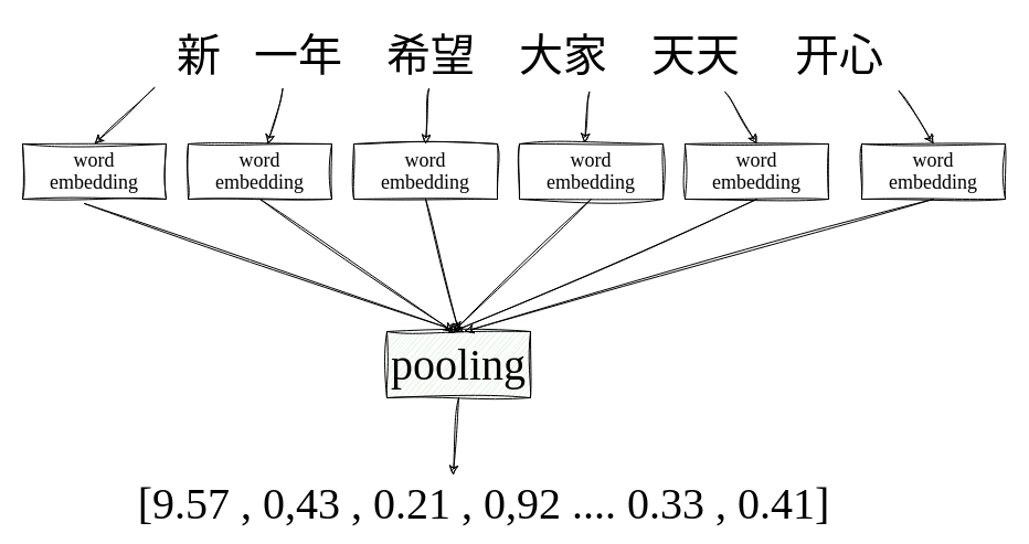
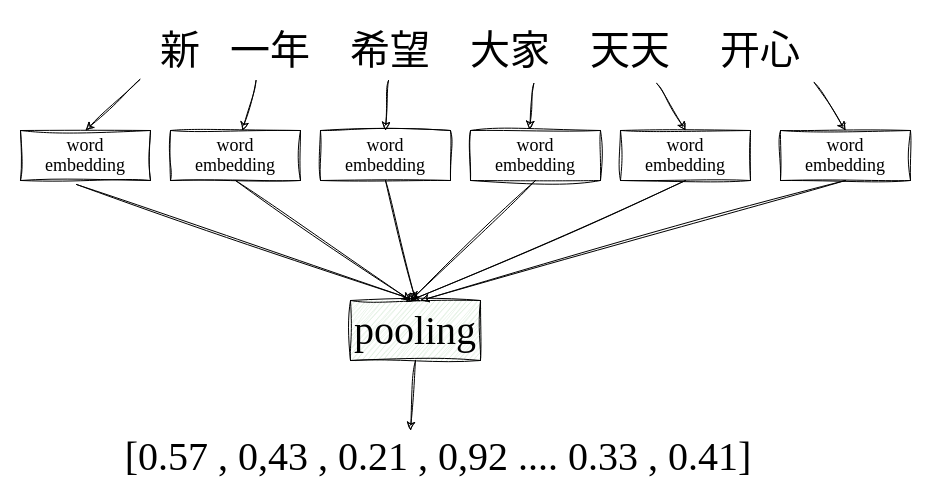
- <mxCell id="22" value="[9.57 , 0,43 , 0.21 , 0,92 .... 0.33 , 0.41]" style="text;html=1;strokeColor=none;fillColor=none;align=center;verticalAlign=middle;whiteSpace=wrap;rounded=0;sketch=1;hachureGap=4;jiggle=2;curveFitting=1;fontFamily=Architects Daughter;fontSource=https%3A%2F%2Ffonts.googleapis.com%2Fcss%3Ffamily%3DArchitects%2BDaughter;fontSize=40;" parent="1" vertex="1"><mxGeometry x="63" y="441" width="750" height="30" as="geometry" /></mxCell>
+ <mxCell id="22" value="[0.57 , 0,43 , 0.21 , 0,92 .... 0.33 , 0.41]" style="text;html=1;strokeColor=none;fillColor=none;align=center;verticalAlign=middle;whiteSpace=wrap;rounded=0;sketch=1;hachureGap=4;jiggle=2;curveFitting=1;fontFamily=Architects Daughter;fontSource=https%3A%2F%2Ffonts.googleapis.com%2Fcss%3Ffamily%3DArchitects%2BDaughter;fontSize=40;" parent="1" vertex="1"><mxGeometry x="63" y="441" width="750" height="30" as="geometry" /></mxCell>
